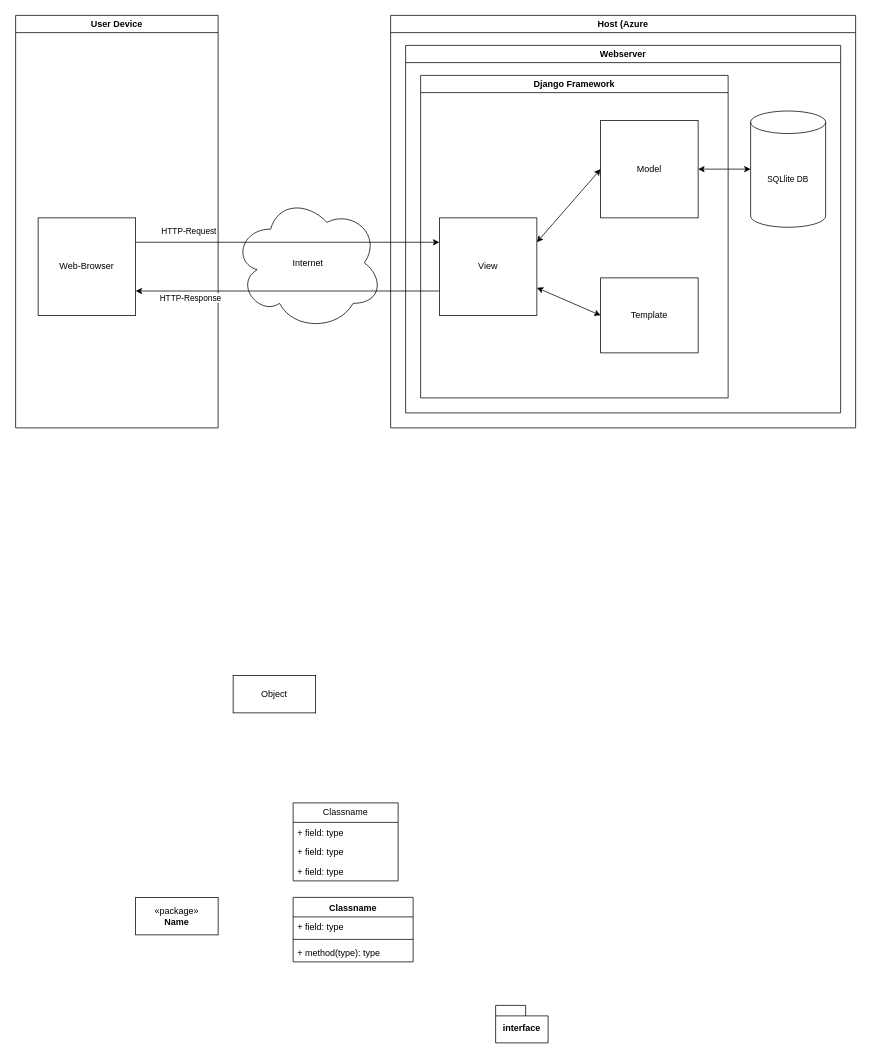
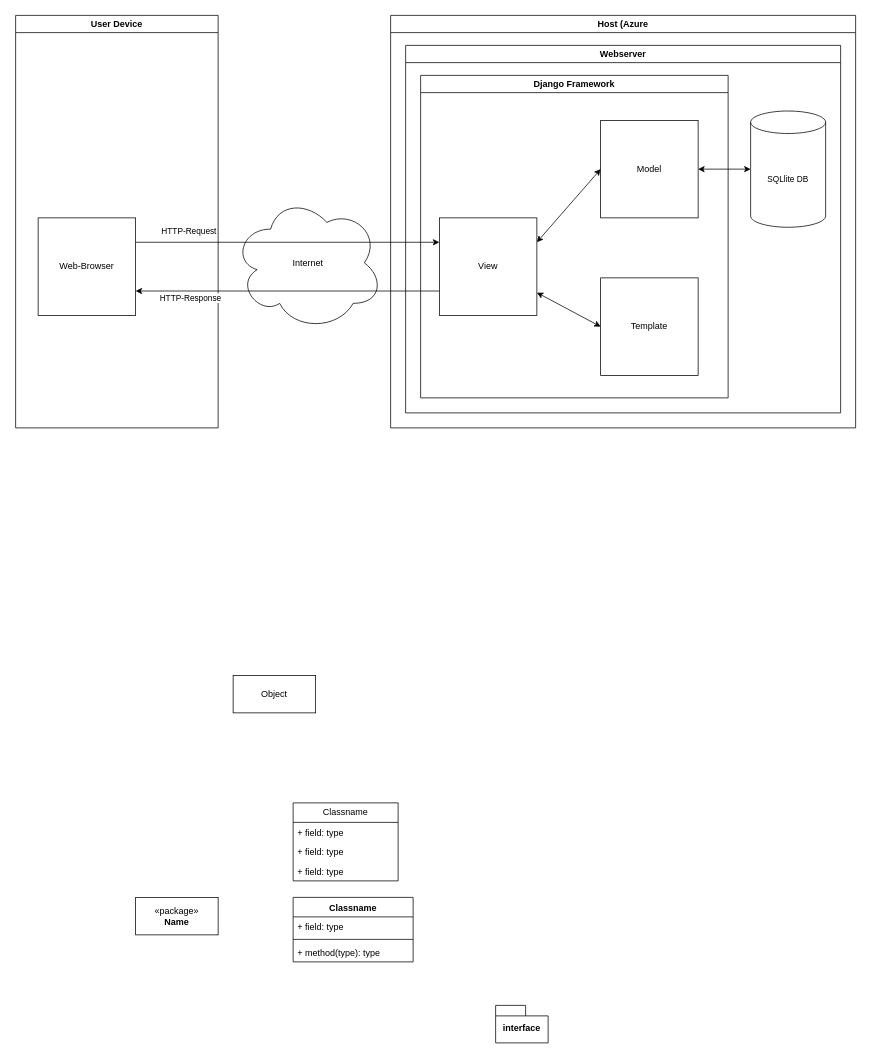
- <mxCell id="11" value="Template" style="whiteSpace=wrap;html=1;aspect=fixed;" parent="7" vertex="1"><mxGeometry x="240" y="270" width="130" height="100" as="geometry" /></mxCell>
+ <mxCell id="11" value="Template" style="whiteSpace=wrap;html=1;aspect=fixed;" parent="7" vertex="1"><mxGeometry x="240" y="270" width="130" height="130" as="geometry" /></mxCell>
